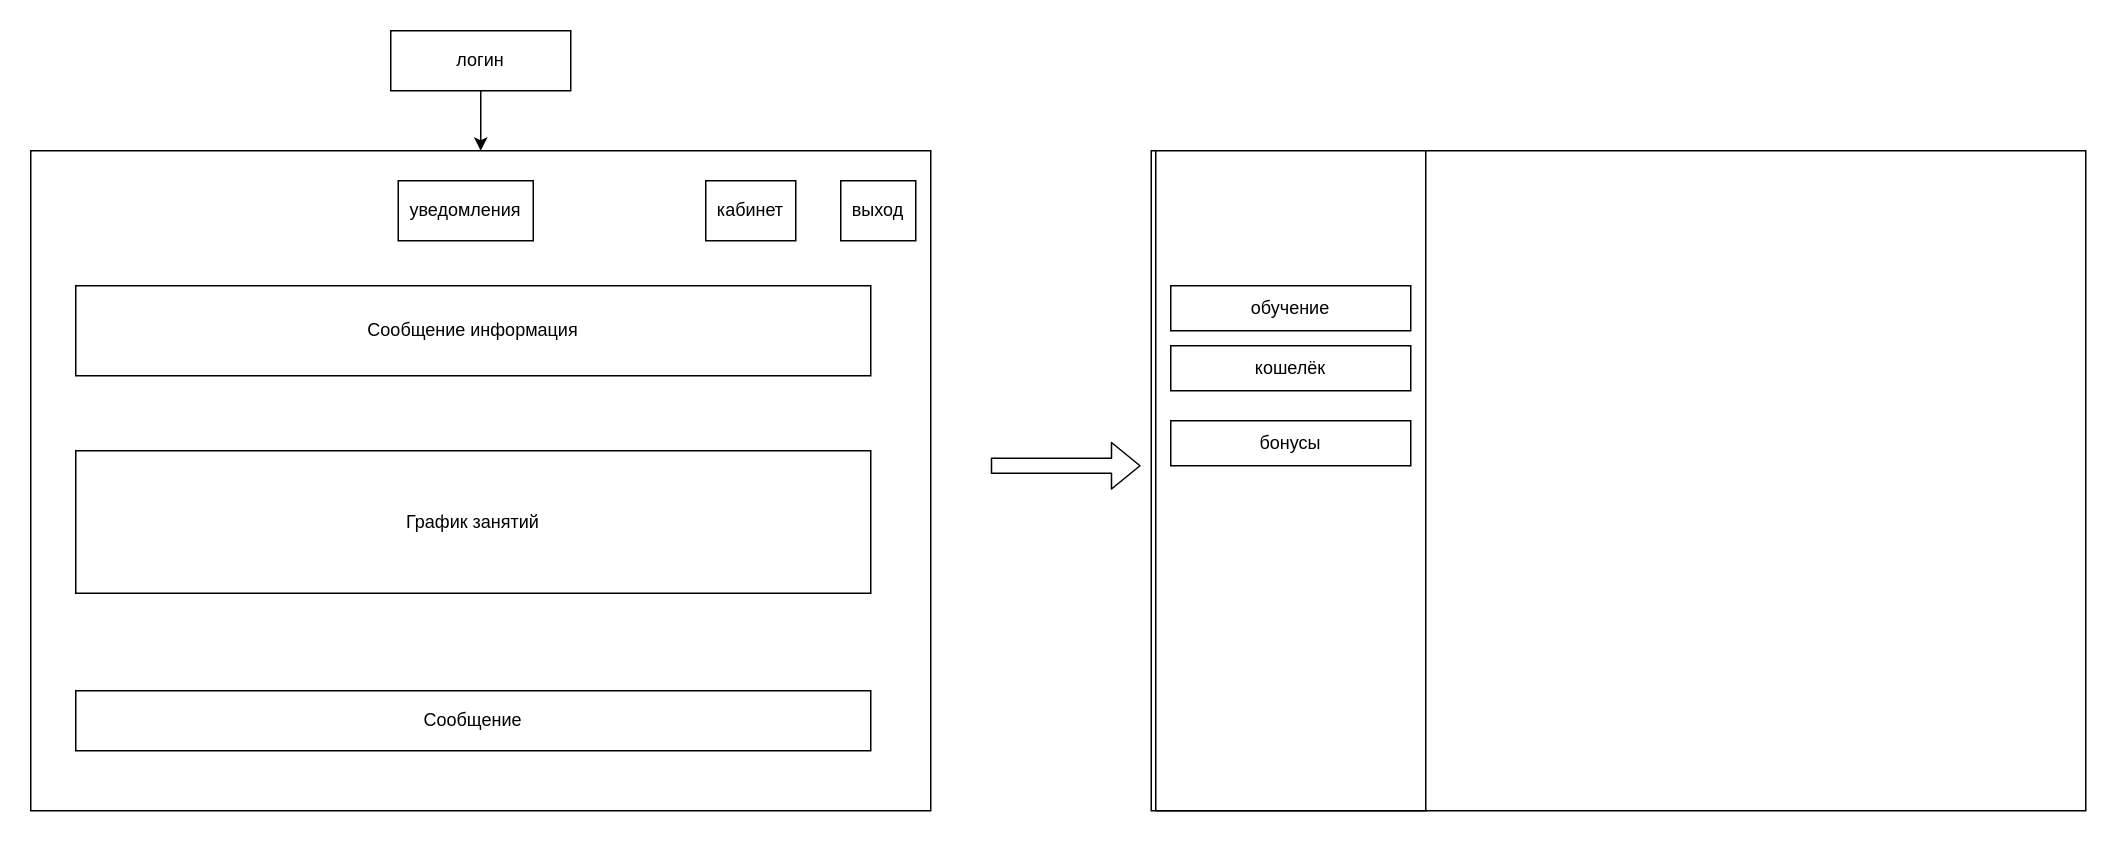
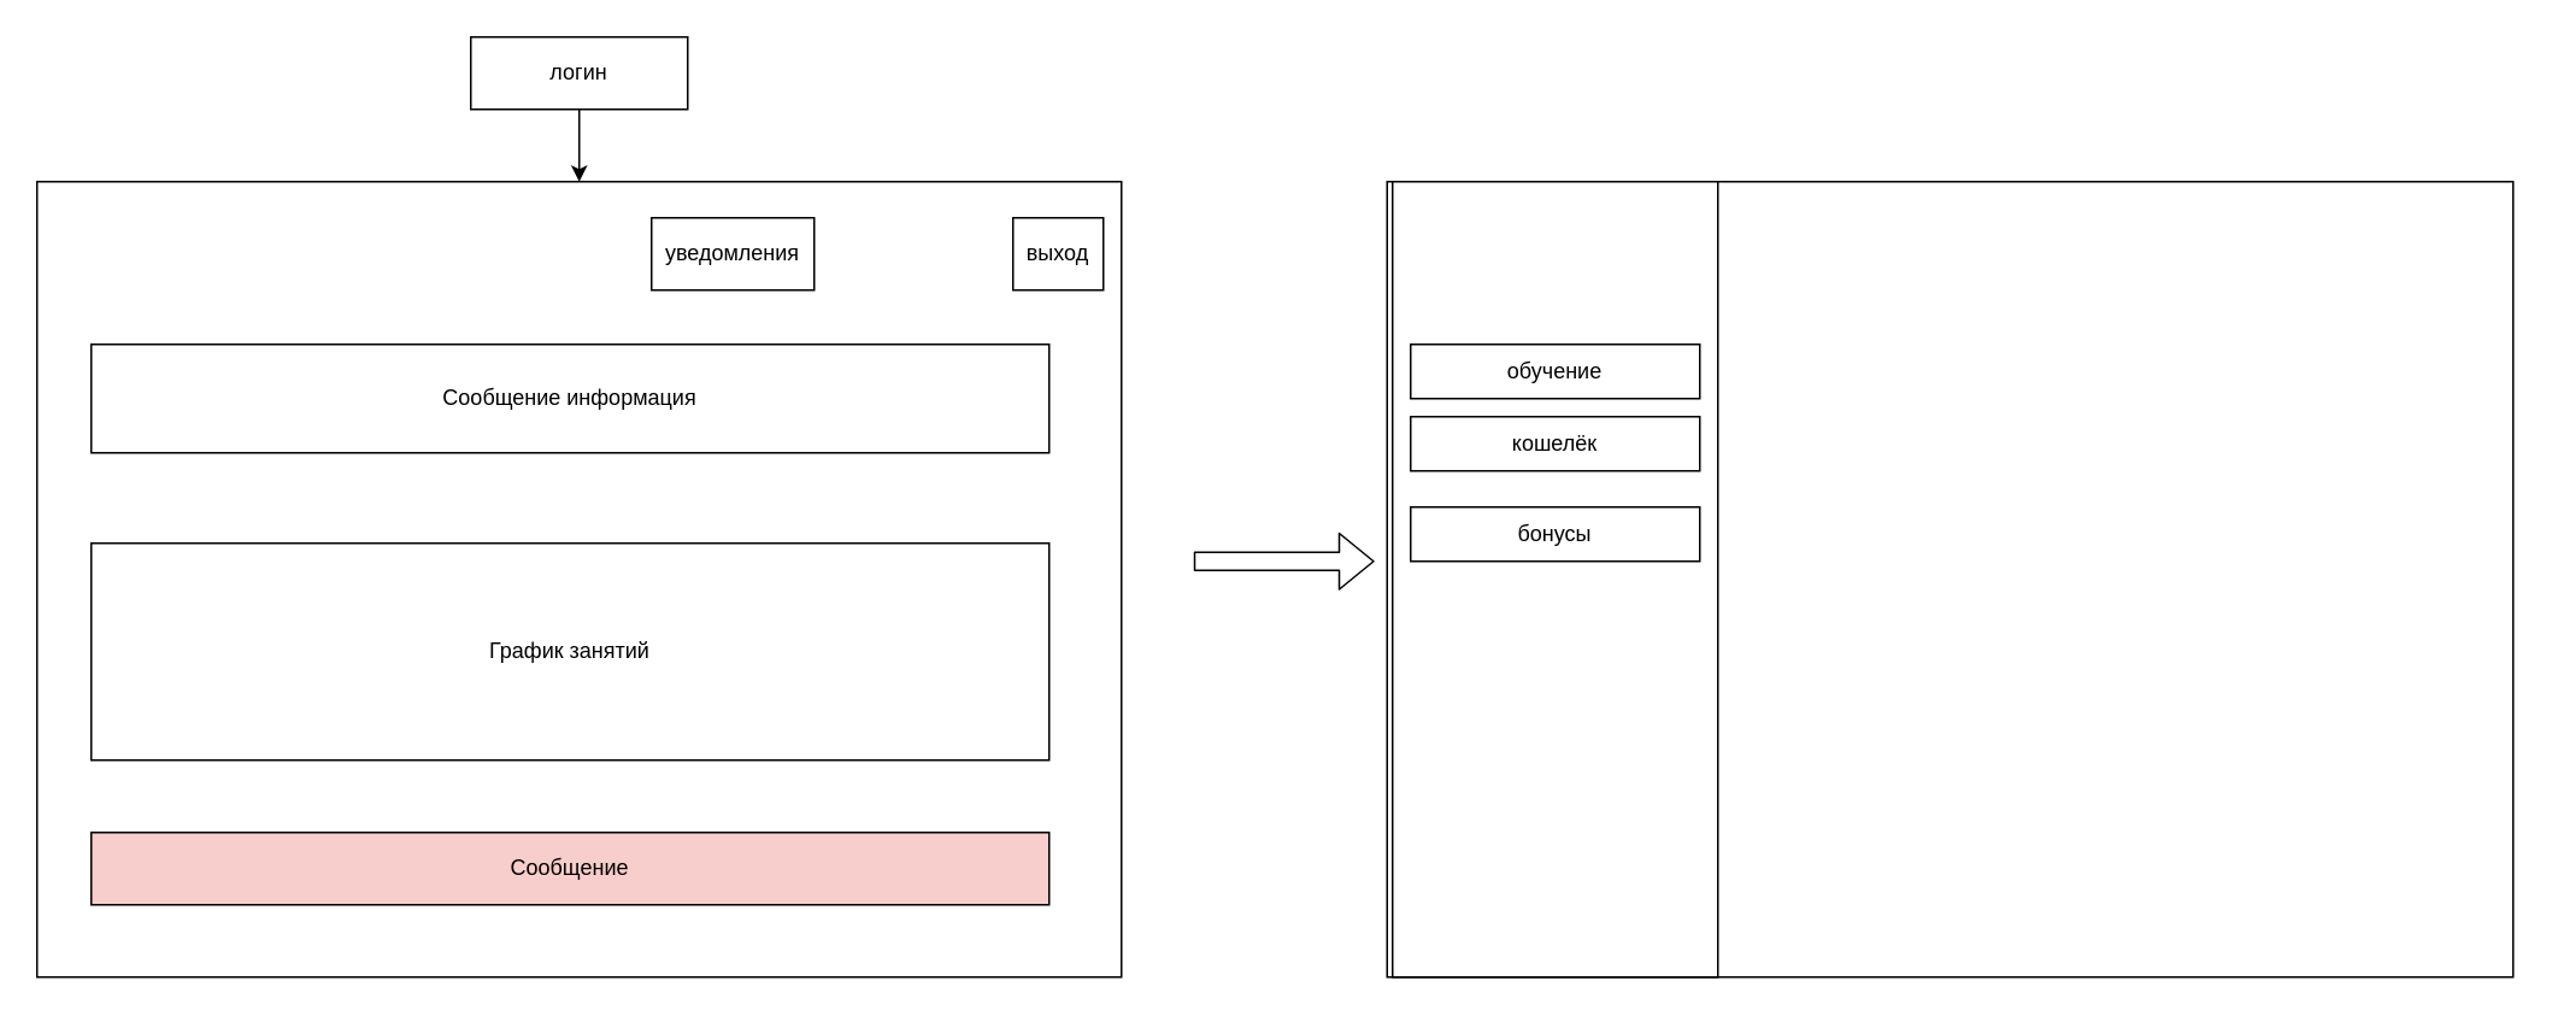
- <mxCell id="5" value="уведомления" style="rounded=0;whiteSpace=wrap;html=1;" parent="1" vertex="1"><mxGeometry x="265" y="120" width="90" height="40" as="geometry" /></mxCell>
+ <mxCell id="5" value="уведомления" style="rounded=0;whiteSpace=wrap;html=1;" parent="1" vertex="1"><mxGeometry x="360" y="120" width="90" height="40" as="geometry" /></mxCell>
- <mxCell id="7" value="кабинет" style="rounded=0;whiteSpace=wrap;html=1;" parent="1" vertex="1"><mxGeometry x="470" y="120" width="60" height="40" as="geometry" /></mxCell>
- <mxCell id="9" value="График занятий" style="rounded=0;whiteSpace=wrap;html=1;" parent="1" vertex="1"><mxGeometry x="50" y="300" width="530" height="95" as="geometry" /></mxCell>
+ <mxCell id="9" value="График занятий" style="rounded=0;whiteSpace=wrap;html=1;" parent="1" vertex="1"><mxGeometry x="50" y="300" width="530" height="120" as="geometry" /></mxCell>
- <mxCell id="10" value="Сообщение" style="rounded=0;whiteSpace=wrap;html=1;" parent="1" vertex="1"><mxGeometry x="50" y="460" width="530" height="40" as="geometry" /></mxCell>
+ <mxCell id="10" value="Сообщение" style="rounded=0;whiteSpace=wrap;html=1;fillColor=#f8cecc;" parent="1" vertex="1"><mxGeometry x="50" y="460" width="530" height="40" as="geometry" /></mxCell>
